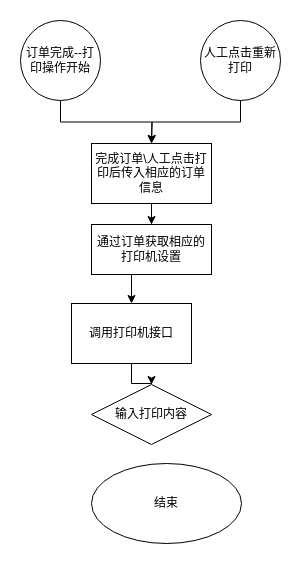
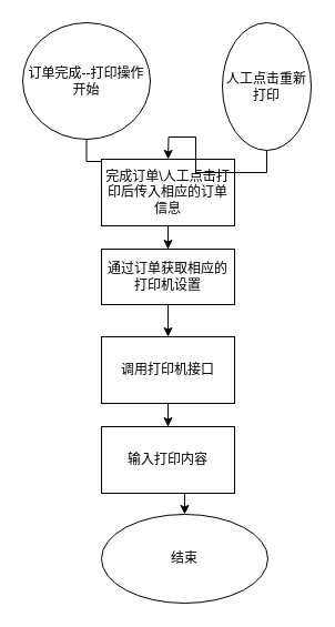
- <mxCell id="3" value="订单完成--打印操作开始" style="ellipse;whiteSpace=wrap;html=1;aspect=fixed;" vertex="1" parent="1"><mxGeometry x="20" y="20" width="80" height="80" as="geometry" /></mxCell>
+ <mxCell id="3" value="订单完成--打印操作开始" style="ellipse;whiteSpace=wrap;html=1;aspect=fixed;" vertex="1" parent="1"><mxGeometry x="20" y="20" width="115" height="105" as="geometry" /></mxCell>
- <mxCell id="7" value="人工点击重新打印" style="ellipse;whiteSpace=wrap;html=1;aspect=fixed;" vertex="1" parent="1"><mxGeometry x="200" y="20" width="80" height="80" as="geometry" /></mxCell>
+ <mxCell id="7" value="人工点击重新打印" style="ellipse;whiteSpace=wrap;html=1;aspect=fixed;" vertex="1" parent="1"><mxGeometry x="200" y="20" width="80" height="115" as="geometry" /></mxCell>
- <mxCell id="14" value="调用打印机接口" style="whiteSpace=wrap;html=1;" vertex="1" parent="1"><mxGeometry x="71" y="303" width="120" height="60" as="geometry" /></mxCell>
+ <mxCell id="14" value="调用打印机接口" style="whiteSpace=wrap;html=1;" vertex="1" parent="1"><mxGeometry x="91" y="303" width="120" height="60" as="geometry" /></mxCell>
- <mxCell id="11" value="输入打印内容" style="rhombus;whiteSpace=wrap;html=1;" vertex="1" parent="1"><mxGeometry x="91" y="384" width="120" height="60" as="geometry" /></mxCell>
+ <mxCell id="11" value="输入打印内容" style="whiteSpace=wrap;html=1;" vertex="1" parent="1"><mxGeometry x="91" y="384" width="120" height="60" as="geometry" /></mxCell>
+ <mxCell id="10" style="edgeStyle=orthogonalEdgeStyle;rounded=0;orthogonalLoop=1;jettySize=auto;html=1;exitX=0.5;exitY=1;exitDx=0;exitDy=0;entryX=0.5;entryY=0;entryDx=0;entryDy=0;" edge="1" parent="1" source="11" target="12"><mxGeometry relative="1" as="geometry" /></mxCell>
